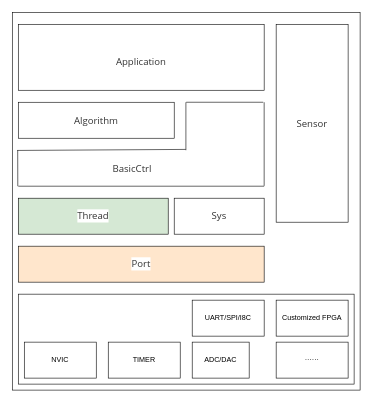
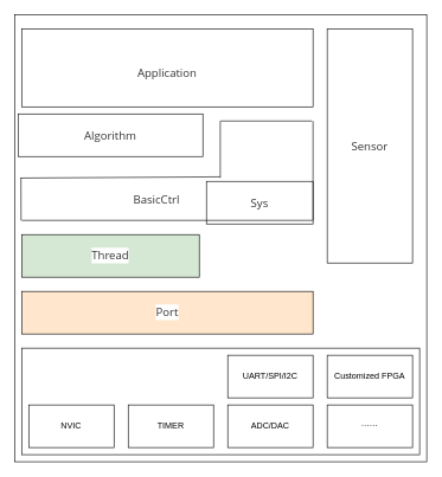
- <mxCell id="14" value="&lt;span style=&quot;color: rgb(51 , 51 , 51) ; font-family: &amp;#34;open sans&amp;#34; , &amp;#34;clear sans&amp;#34; , &amp;#34;helvetica neue&amp;#34; , &amp;#34;helvetica&amp;#34; , &amp;#34;arial&amp;#34; , &amp;#34;segoe ui emoji&amp;#34; , sans-serif ; font-size: 16px ; text-align: left ; background-color: rgb(255 , 255 , 255)&quot;&gt;Algorithm&lt;/span&gt;" style="rounded=0;whiteSpace=wrap;html=1;" vertex="1" parent="1"><mxGeometry x="30" y="170" width="260" height="60" as="geometry" /></mxCell>
+ <mxCell id="14" value="&lt;span style=&quot;color: rgb(51 , 51 , 51) ; font-family: &amp;#34;open sans&amp;#34; , &amp;#34;clear sans&amp;#34; , &amp;#34;helvetica neue&amp;#34; , &amp;#34;helvetica&amp;#34; , &amp;#34;arial&amp;#34; , &amp;#34;segoe ui emoji&amp;#34; , sans-serif ; font-size: 16px ; text-align: left ; background-color: rgb(255 , 255 , 255)&quot;&gt;Algorithm&lt;/span&gt;" style="rounded=0;whiteSpace=wrap;html=1;" vertex="1" parent="1"><mxGeometry x="25" y="160" width="260" height="60" as="geometry" /></mxCell>
- <mxCell id="13" value="&lt;span class=&quot;md-plain md-expand&quot; style=&quot;box-sizing: border-box ; color: rgb(51 , 51 , 51) ; font-family: &amp;#34;open sans&amp;#34; , &amp;#34;clear sans&amp;#34; , &amp;#34;helvetica neue&amp;#34; , &amp;#34;helvetica&amp;#34; , &amp;#34;arial&amp;#34; , &amp;#34;segoe ui emoji&amp;#34; , sans-serif ; font-size: 16px ; text-align: left ; background-color: rgb(255 , 255 , 255)&quot;&gt;Sys&lt;/span&gt;" style="rounded=0;whiteSpace=wrap;html=1;" vertex="1" parent="1"><mxGeometry x="290" y="330" width="150" height="60" as="geometry" /></mxCell>
+ <mxCell id="13" value="&lt;span class=&quot;md-plain md-expand&quot; style=&quot;box-sizing: border-box ; color: rgb(51 , 51 , 51) ; font-family: &amp;#34;open sans&amp;#34; , &amp;#34;clear sans&amp;#34; , &amp;#34;helvetica neue&amp;#34; , &amp;#34;helvetica&amp;#34; , &amp;#34;arial&amp;#34; , &amp;#34;segoe ui emoji&amp;#34; , sans-serif ; font-size: 16px ; text-align: left ; background-color: rgb(255 , 255 , 255)&quot;&gt;Sys&lt;/span&gt;" style="rounded=0;whiteSpace=wrap;html=1;" vertex="1" parent="1"><mxGeometry x="290" y="255" width="150" height="60" as="geometry" /></mxCell>
- <mxCell id="6" value="UART/SPI/I8C" style="rounded=0;whiteSpace=wrap;html=1;" vertex="1" parent="1"><mxGeometry x="320" y="500" width="120" height="60" as="geometry" /></mxCell>
+ <mxCell id="6" value="UART/SPI/I2C" style="rounded=0;whiteSpace=wrap;html=1;" vertex="1" parent="1"><mxGeometry x="320" y="500" width="120" height="60" as="geometry" /></mxCell>
- <mxCell id="7" value="ADC/DAC" style="rounded=0;whiteSpace=wrap;html=1;" vertex="1" parent="1"><mxGeometry x="320" y="570" width="95" height="60" as="geometry" /></mxCell>
+ <mxCell id="7" value="ADC/DAC" style="rounded=0;whiteSpace=wrap;html=1;" vertex="1" parent="1"><mxGeometry x="320" y="570" width="120" height="60" as="geometry" /></mxCell>
